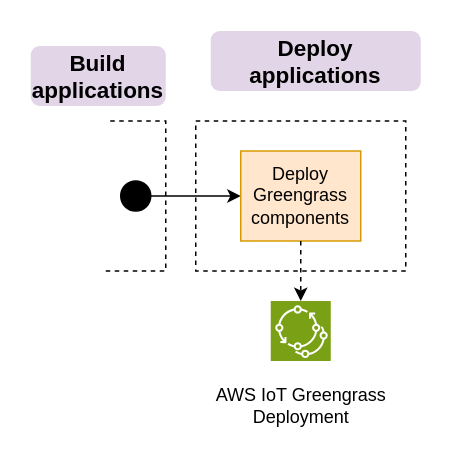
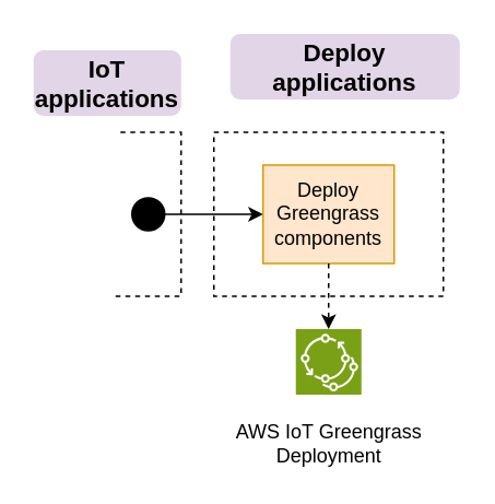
- <mxCell id="7" value="Build applications" style="text;html=1;strokeColor=none;fillColor=#e1d5e7;align=center;verticalAlign=middle;whiteSpace=wrap;rounded=1;dashed=1;fontStyle=1;fontSize=15;" parent="1" vertex="1"><mxGeometry x="20" y="30" width="90" height="40" as="geometry" /></mxCell>
+ <mxCell id="7" value="IoT applications" style="text;html=1;strokeColor=none;fillColor=#e1d5e7;align=center;verticalAlign=middle;whiteSpace=wrap;rounded=1;dashed=1;fontStyle=1;fontSize=15;" parent="1" vertex="1"><mxGeometry x="20" y="30" width="90" height="40" as="geometry" /></mxCell>
